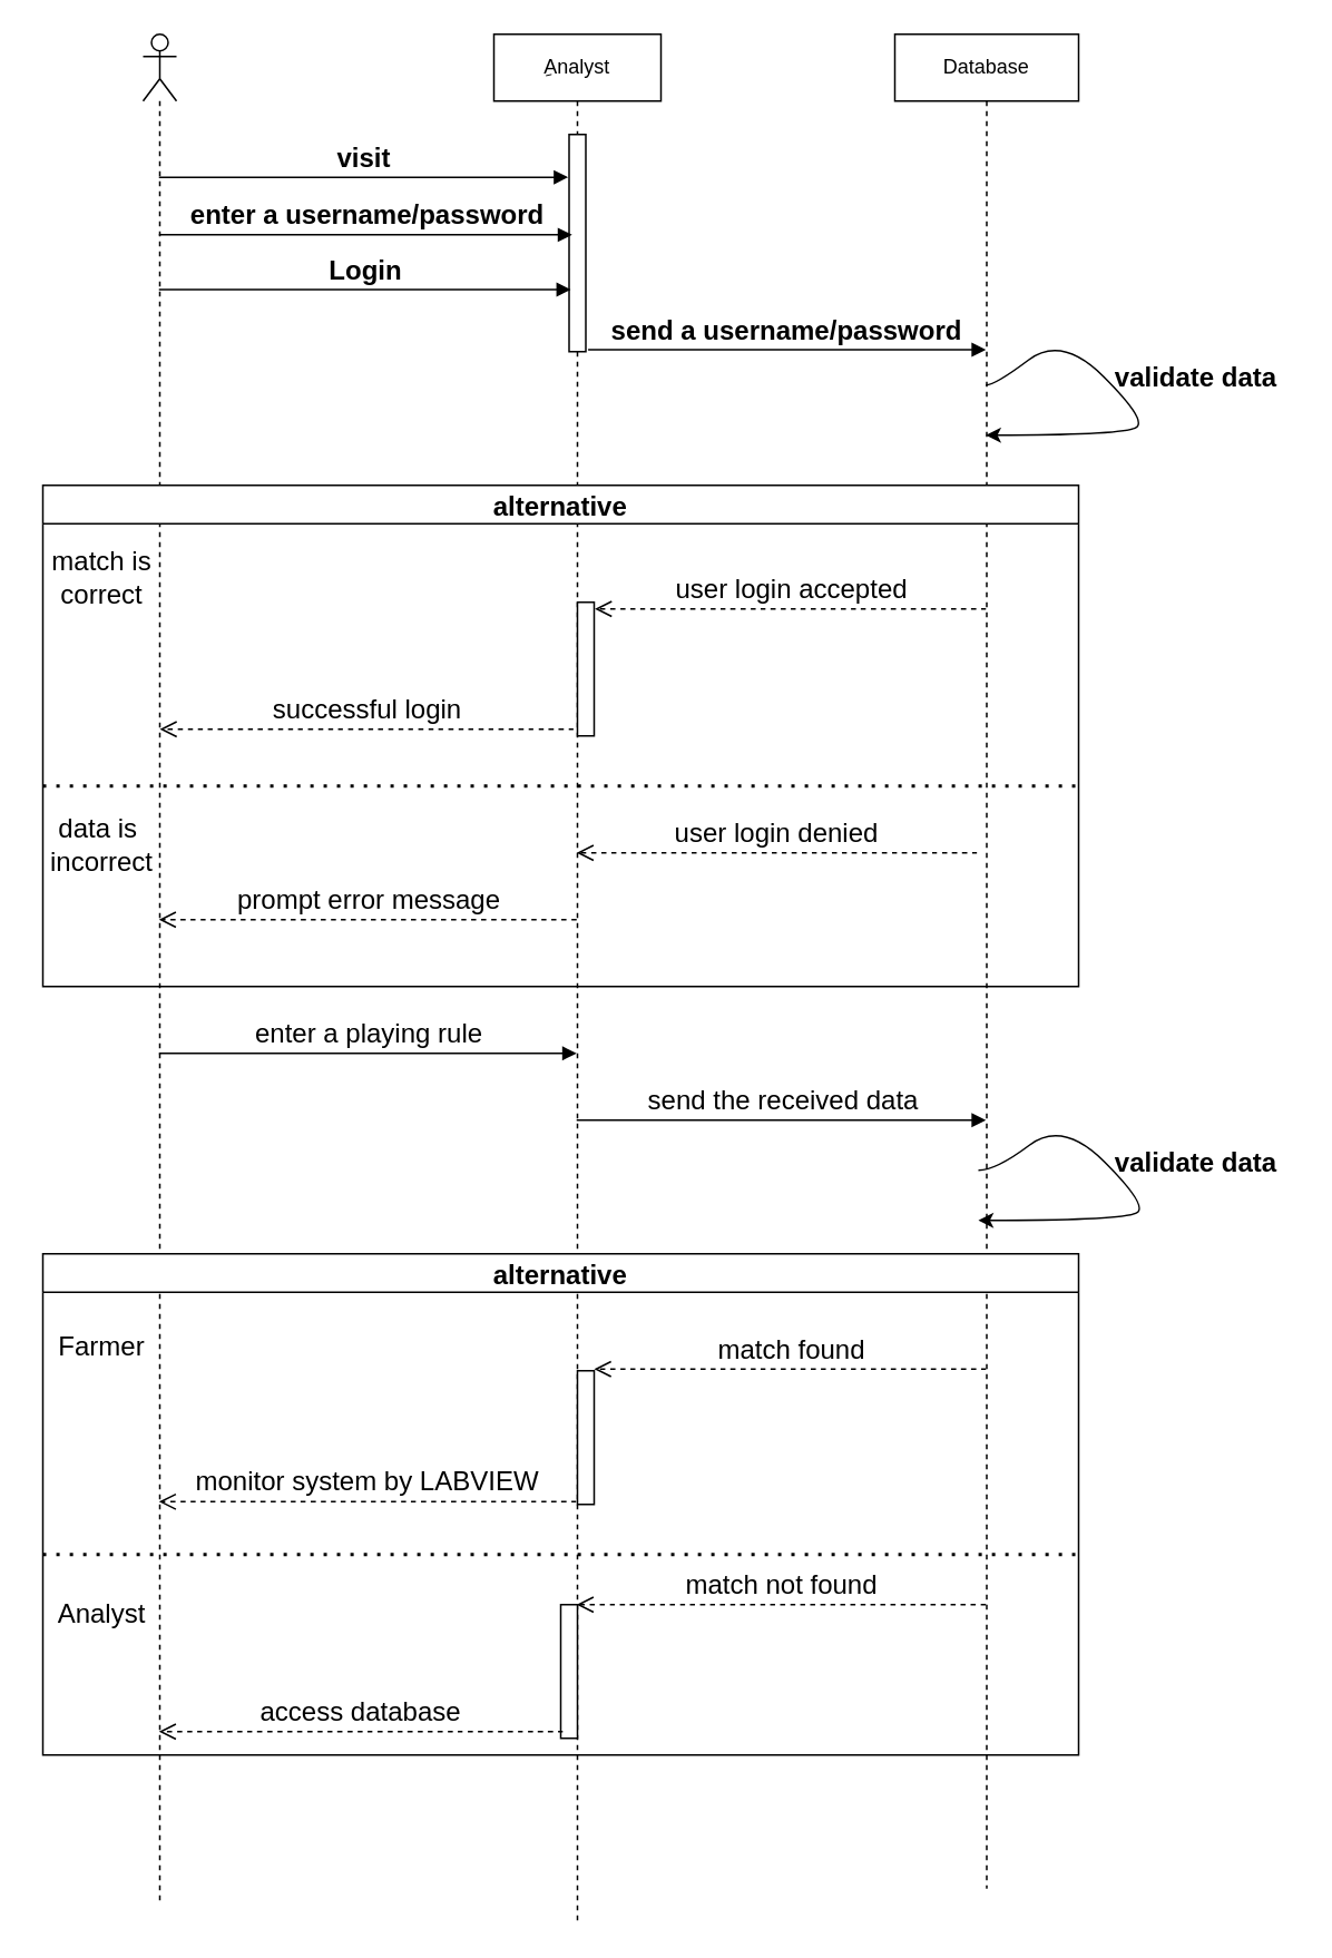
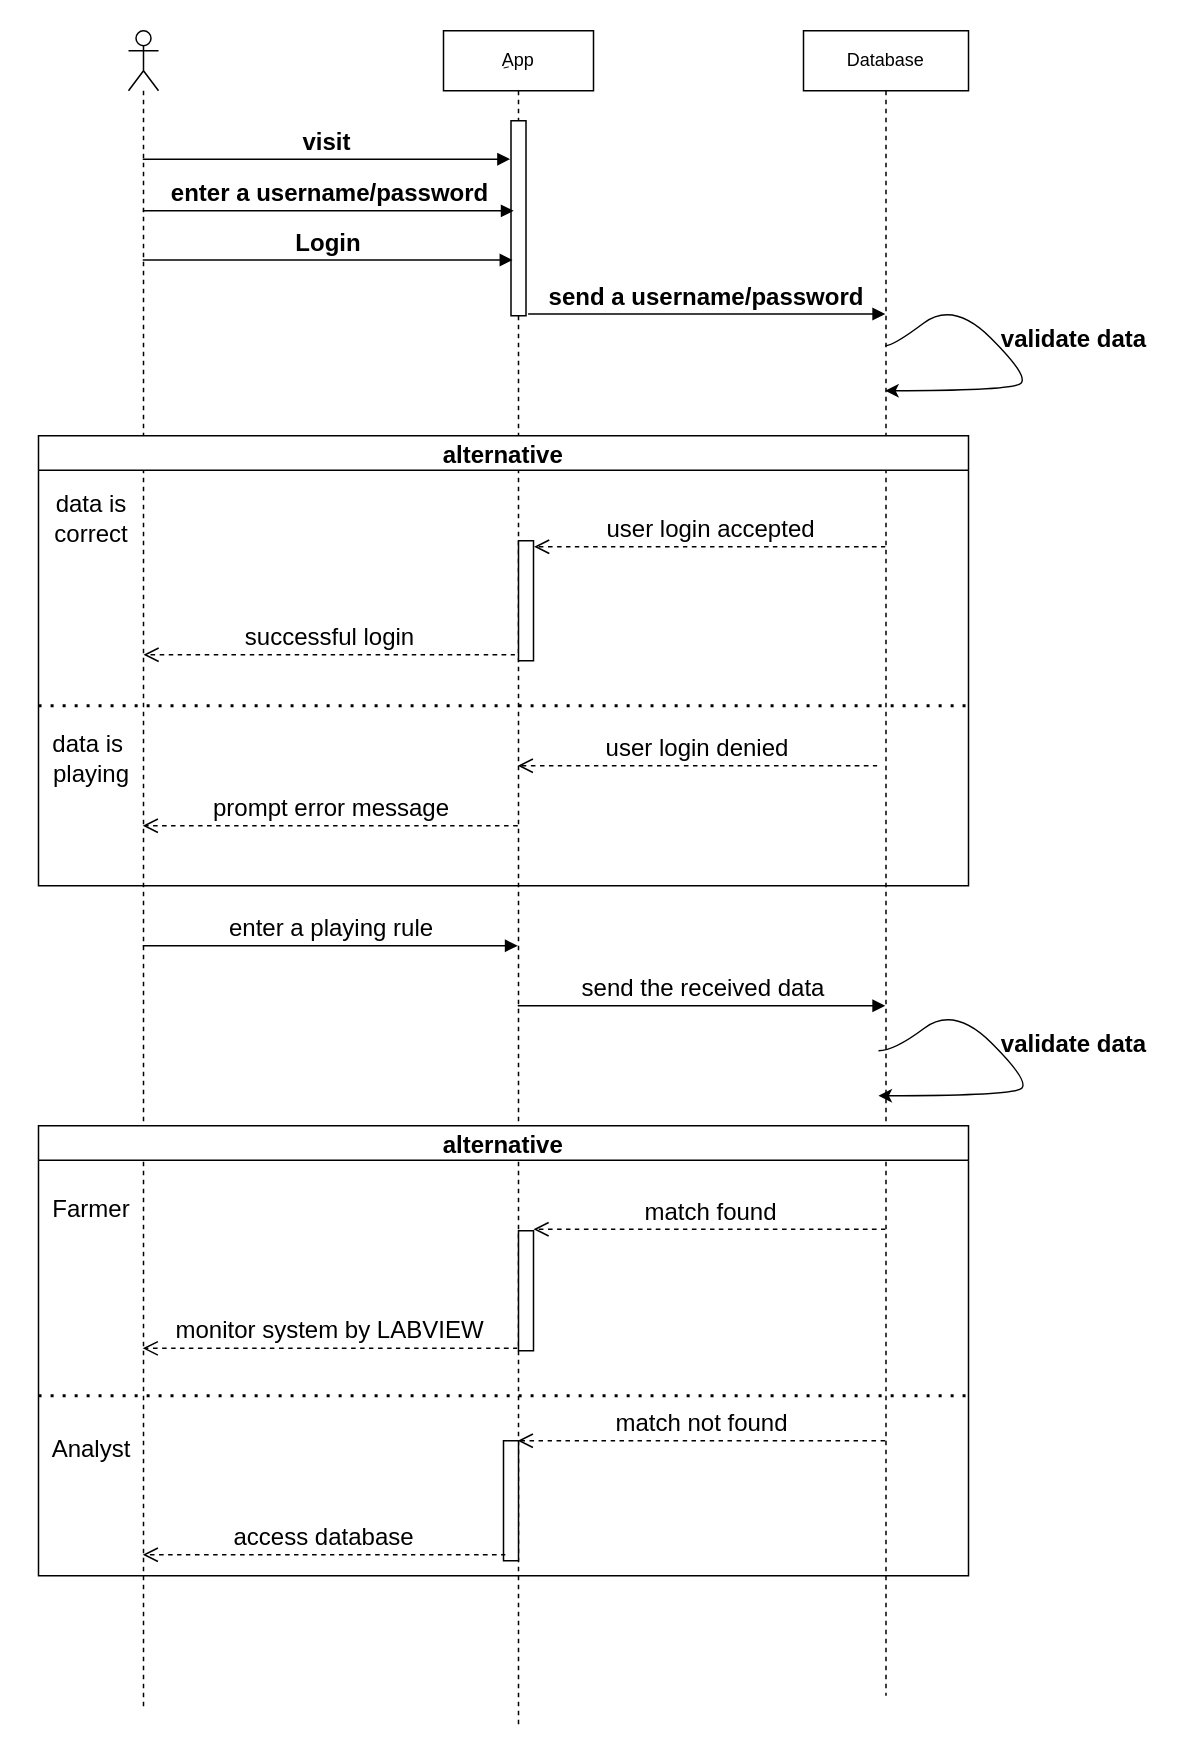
- <mxCell id="3" value="ِAnalyst" style="shape=umlLifeline;perimeter=lifelinePerimeter;whiteSpace=wrap;html=1;container=1;collapsible=0;recursiveResize=0;outlineConnect=0;" vertex="1" parent="1"><mxGeometry x="295" y="20" width="100" height="1130" as="geometry" /></mxCell>
+ <mxCell id="3" value="ِApp" style="shape=umlLifeline;perimeter=lifelinePerimeter;whiteSpace=wrap;html=1;container=1;collapsible=0;recursiveResize=0;outlineConnect=0;" vertex="1" parent="1"><mxGeometry x="295" y="20" width="100" height="1130" as="geometry" /></mxCell>
- <mxCell id="19" value="match is&lt;br&gt;correct" style="text;html=1;align=center;verticalAlign=middle;resizable=0;points=[];autosize=1;strokeColor=none;fillColor=none;fontSize=16;" vertex="1" parent="18"><mxGeometry y="30" width="70" height="50" as="geometry" /></mxCell>
+ <mxCell id="19" value="data is&lt;br&gt;correct" style="text;html=1;align=center;verticalAlign=middle;resizable=0;points=[];autosize=1;strokeColor=none;fillColor=none;fontSize=16;" vertex="1" parent="18"><mxGeometry y="30" width="70" height="50" as="geometry" /></mxCell>
- <mxCell id="21" value="data is&amp;nbsp;&lt;br&gt;incorrect" style="text;html=1;align=center;verticalAlign=middle;resizable=0;points=[];autosize=1;strokeColor=none;fillColor=none;fontSize=16;" vertex="1" parent="18"><mxGeometry x="-5" y="190" width="80" height="50" as="geometry" /></mxCell>
+ <mxCell id="21" value="data is&amp;nbsp;&lt;br&gt;playing" style="text;html=1;align=center;verticalAlign=middle;resizable=0;points=[];autosize=1;strokeColor=none;fillColor=none;fontSize=16;" vertex="1" parent="18"><mxGeometry x="-5" y="190" width="80" height="50" as="geometry" /></mxCell>
